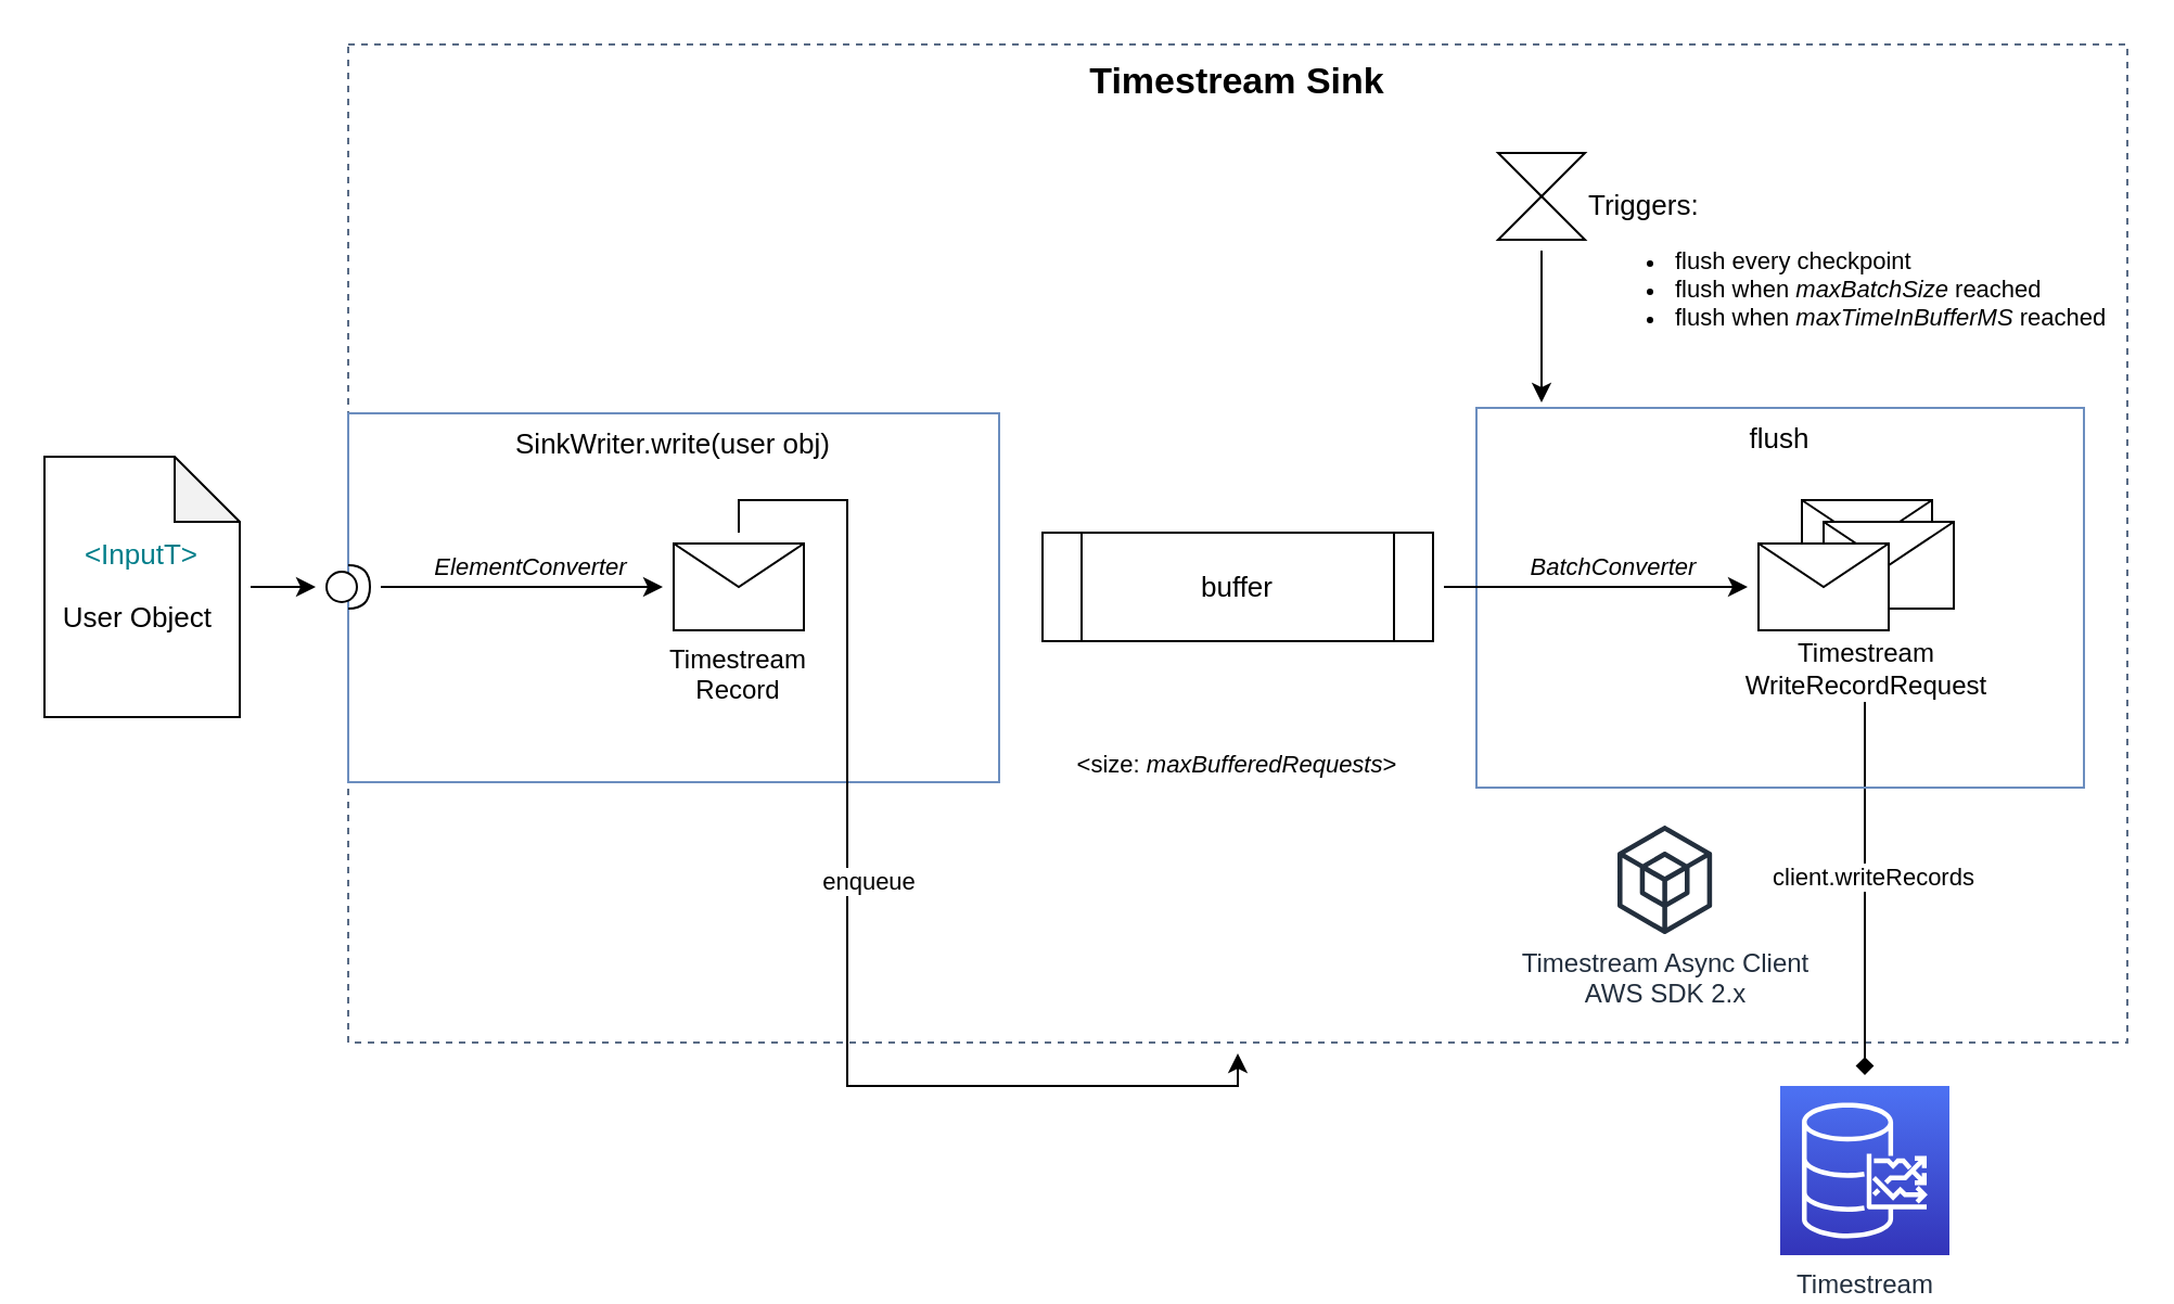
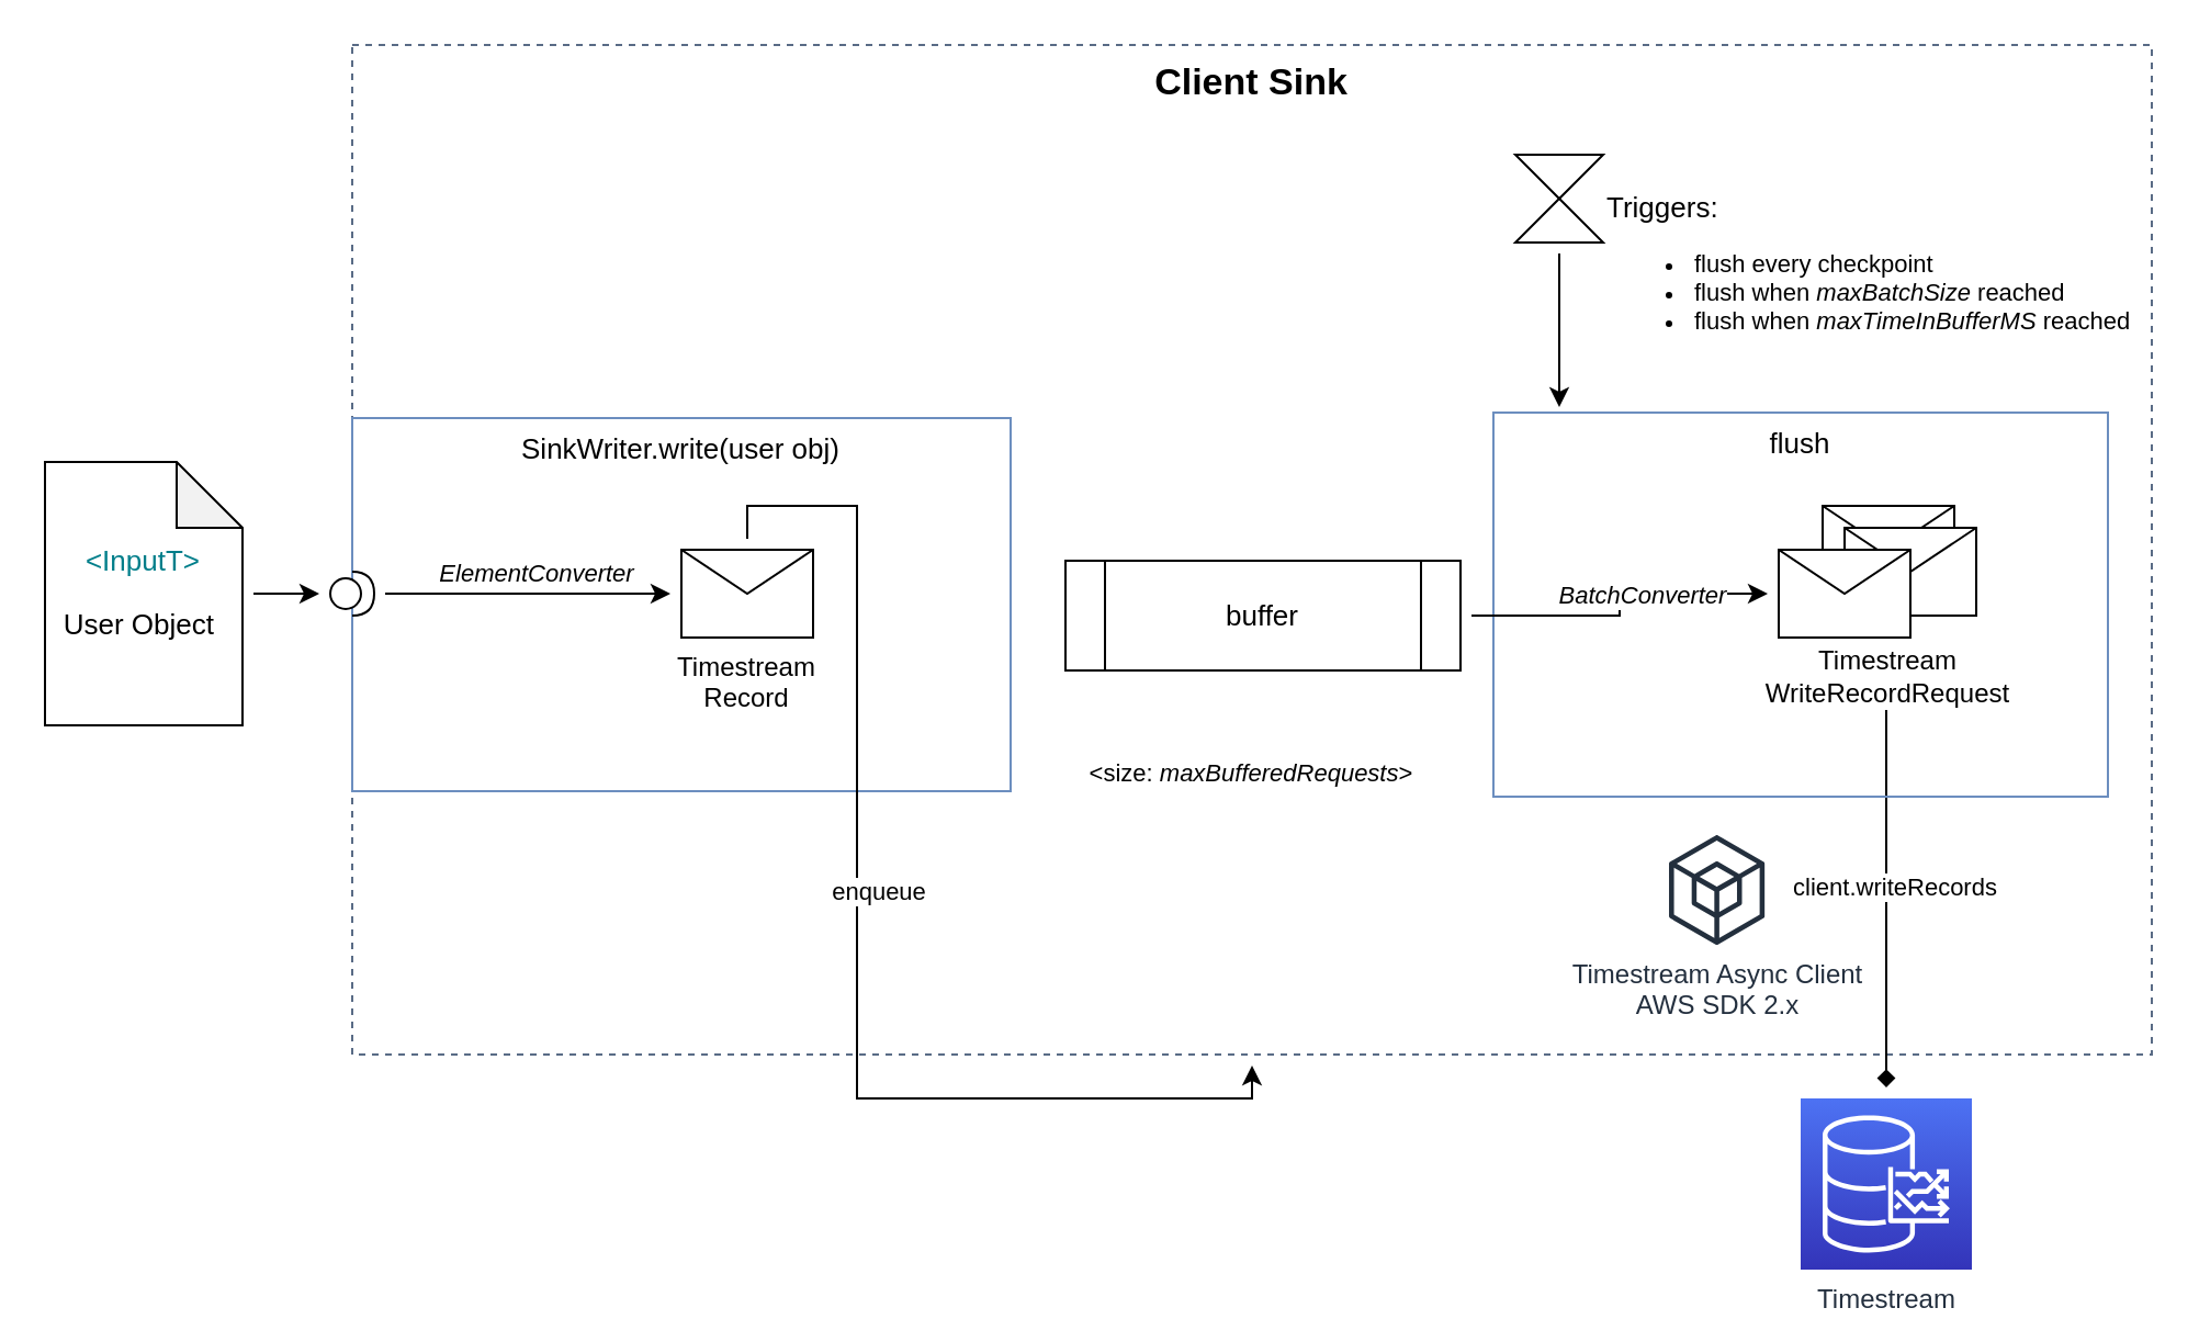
- <mxCell id="2" value="Timestream Sink" style="fillColor=none;strokeColor=#5A6C86;dashed=1;verticalAlign=top;fontStyle=1;rounded=0;fontSize=17;" parent="1" vertex="1"><mxGeometry x="160" y="20" width="820" height="460" as="geometry" /></mxCell>
+ <mxCell id="2" value="Client Sink" style="fillColor=none;strokeColor=#5A6C86;dashed=1;verticalAlign=top;fontStyle=1;rounded=0;fontSize=17;" parent="1" vertex="1"><mxGeometry x="160" y="20" width="820" height="460" as="geometry" /></mxCell>
- <mxCell id="19" value="&lt;font style=&quot;font-size: 13px&quot;&gt;buffer&lt;/font&gt;" style="shape=process;whiteSpace=wrap;html=1;backgroundOutline=1;" vertex="1" parent="8"><mxGeometry x="480" y="245" width="180" height="50" as="geometry" /></mxCell>
+ <mxCell id="19" value="&lt;font style=&quot;font-size: 13px&quot;&gt;buffer&lt;/font&gt;" style="shape=process;whiteSpace=wrap;html=1;backgroundOutline=1;" vertex="1" parent="8"><mxGeometry x="485" y="255" width="180" height="50" as="geometry" /></mxCell>
- <mxCell id="14" value="Timestream Async Client&lt;br&gt;AWS SDK 2.x" style="sketch=0;outlineConnect=0;fontColor=#232F3E;gradientColor=none;fillColor=#232F3D;strokeColor=none;dashed=0;verticalLabelPosition=bottom;verticalAlign=top;align=center;html=1;fontSize=12;fontStyle=0;aspect=fixed;pointerEvents=1;shape=mxgraph.aws4.external_sdk;" parent="8" vertex="1"><mxGeometry x="745" y="380" width="43.59" height="50" as="geometry" /></mxCell>
+ <mxCell id="14" value="Timestream Async Client&lt;br&gt;AWS SDK 2.x" style="sketch=0;outlineConnect=0;fontColor=#232F3E;gradientColor=none;fillColor=#232F3D;strokeColor=none;dashed=0;verticalLabelPosition=bottom;verticalAlign=top;align=center;html=1;fontSize=12;fontStyle=0;aspect=fixed;pointerEvents=1;shape=mxgraph.aws4.external_sdk;" parent="8" vertex="1"><mxGeometry x="760" y="380" width="43.59" height="50" as="geometry" /></mxCell>
